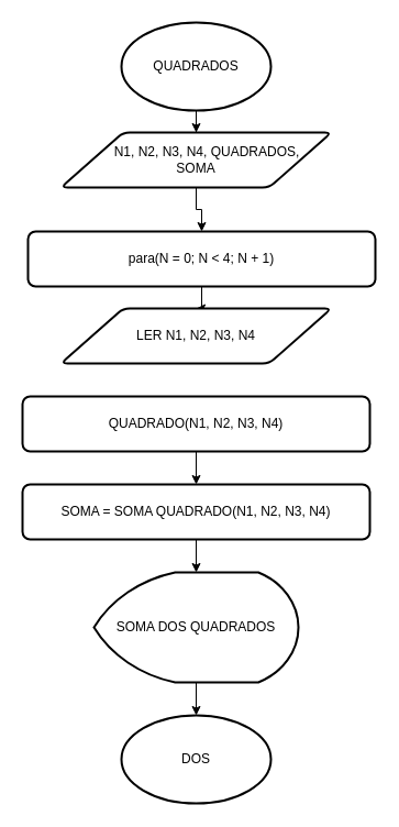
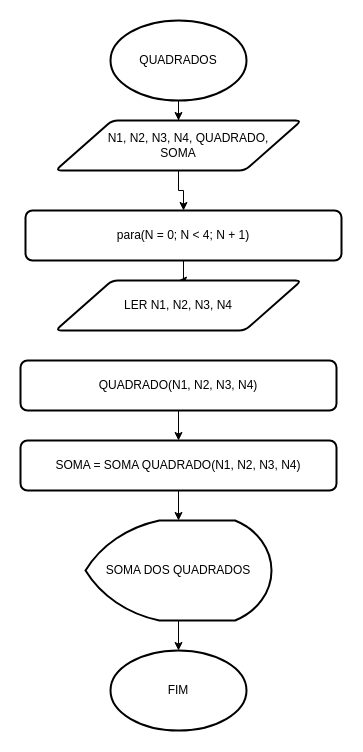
- <mxCell id="6" value="&lt;font style=&quot;vertical-align: inherit;&quot;&gt;&lt;font style=&quot;vertical-align: inherit;&quot;&gt;&lt;font style=&quot;vertical-align: inherit;&quot;&gt;&lt;font style=&quot;vertical-align: inherit;&quot;&gt;&amp;nbsp; &amp;nbsp; &amp;nbsp; &amp;nbsp;N1, N2, N3, N4, QUADRADOS,&amp;nbsp;&lt;/font&gt;&lt;/font&gt;&lt;/font&gt;&lt;/font&gt;&lt;div&gt;&lt;font style=&quot;vertical-align: inherit;&quot;&gt;&lt;font style=&quot;vertical-align: inherit;&quot;&gt;SOMA&lt;/font&gt;&lt;/font&gt;&lt;/div&gt;" style="shape=parallelogram;html=1;strokeWidth=2;perimeter=parallelogramPerimeter;whiteSpace=wrap;rounded=1;arcSize=12;size=0.23;" vertex="1" parent="1"><mxGeometry x="55" y="120" width="246" height="50" as="geometry" /></mxCell>
+ <mxCell id="6" value="&lt;font style=&quot;vertical-align: inherit;&quot;&gt;&lt;font style=&quot;vertical-align: inherit;&quot;&gt;&lt;font style=&quot;vertical-align: inherit;&quot;&gt;&lt;font style=&quot;vertical-align: inherit;&quot;&gt;&amp;nbsp; &amp;nbsp; &amp;nbsp; &amp;nbsp;N1, N2, N3, N4, QUADRADO,&amp;nbsp;&lt;/font&gt;&lt;/font&gt;&lt;/font&gt;&lt;/font&gt;&lt;div&gt;&lt;font style=&quot;vertical-align: inherit;&quot;&gt;&lt;font style=&quot;vertical-align: inherit;&quot;&gt;SOMA&lt;/font&gt;&lt;/font&gt;&lt;/div&gt;" style="shape=parallelogram;html=1;strokeWidth=2;perimeter=parallelogramPerimeter;whiteSpace=wrap;rounded=1;arcSize=12;size=0.23;" vertex="1" parent="1"><mxGeometry x="55" y="120" width="246" height="50" as="geometry" /></mxCell>
- <mxCell id="4" value="&lt;font style=&quot;vertical-align: inherit;&quot;&gt;&lt;font style=&quot;vertical-align: inherit;&quot;&gt;DOS&lt;/font&gt;&lt;/font&gt;" style="strokeWidth=2;html=1;shape=mxgraph.flowchart.start_1;whiteSpace=wrap;" vertex="1" parent="1"><mxGeometry x="110" y="650" width="136" height="80" as="geometry" /></mxCell>
+ <mxCell id="4" value="&lt;font style=&quot;vertical-align: inherit;&quot;&gt;&lt;font style=&quot;vertical-align: inherit;&quot;&gt;FIM&lt;/font&gt;&lt;/font&gt;" style="strokeWidth=2;html=1;shape=mxgraph.flowchart.start_1;whiteSpace=wrap;" vertex="1" parent="1"><mxGeometry x="110" y="650" width="136" height="80" as="geometry" /></mxCell>
